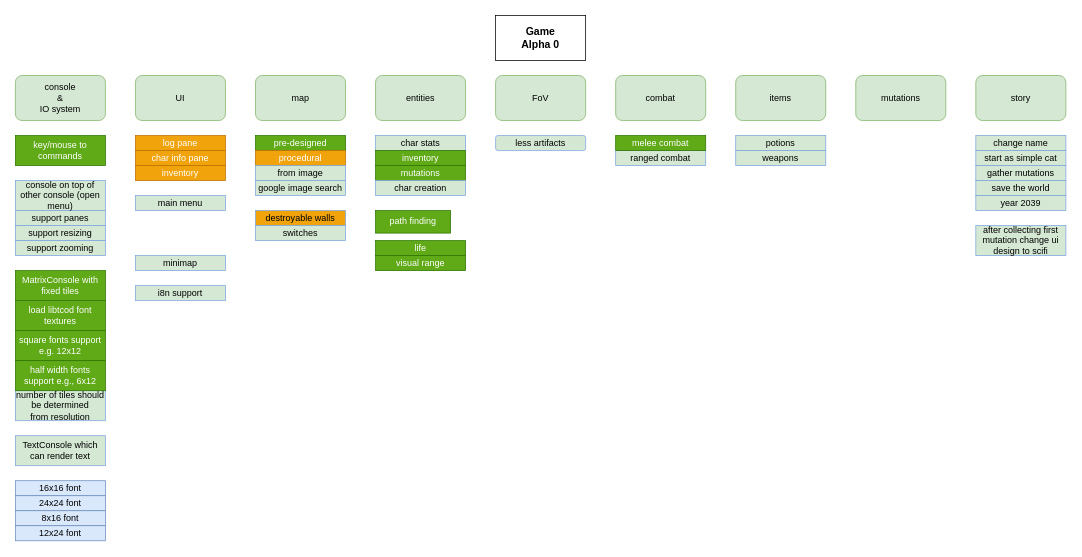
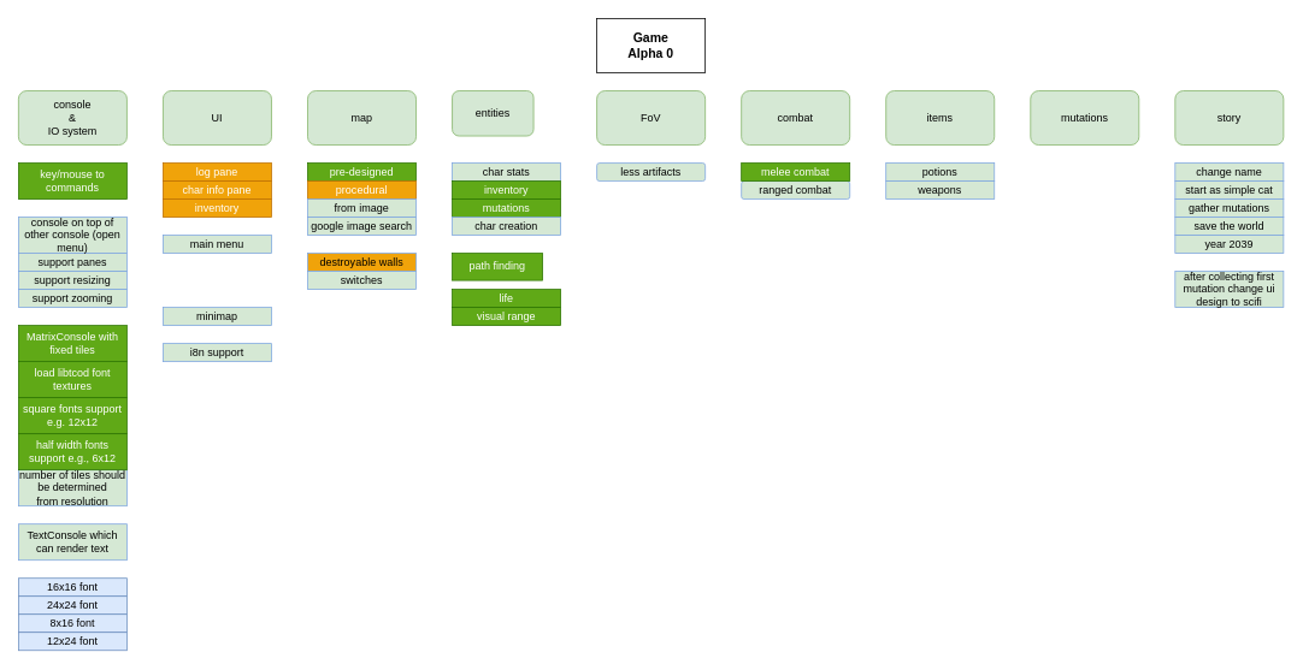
- <mxCell id="6" value="entities" style="rounded=1;whiteSpace=wrap;html=1;fillColor=#d5e8d4;strokeColor=#82b366;" parent="1" vertex="1"><mxGeometry x="500" y="100" width="120" height="60" as="geometry" /></mxCell>
+ <mxCell id="6" value="entities" style="rounded=1;whiteSpace=wrap;html=1;fillColor=#d5e8d4;strokeColor=#82b366;" parent="1" vertex="1"><mxGeometry x="500" y="100" width="90" height="50" as="geometry" /></mxCell>
- <mxCell id="22" value="ranged combat" style="rounded=0;whiteSpace=wrap;html=1;fillColor=#D5E8D4;strokeColor=#7EA6E0;comic=0;" parent="1" vertex="1"><mxGeometry x="820" y="200" width="120" height="20" as="geometry" /></mxCell>
+ <mxCell id="22" value="ranged combat" style="whiteSpace=wrap;html=1;fillColor=#D5E8D4;strokeColor=#7EA6E0;comic=0;rounded=1;" parent="1" vertex="1"><mxGeometry x="820" y="200" width="120" height="20" as="geometry" /></mxCell>
